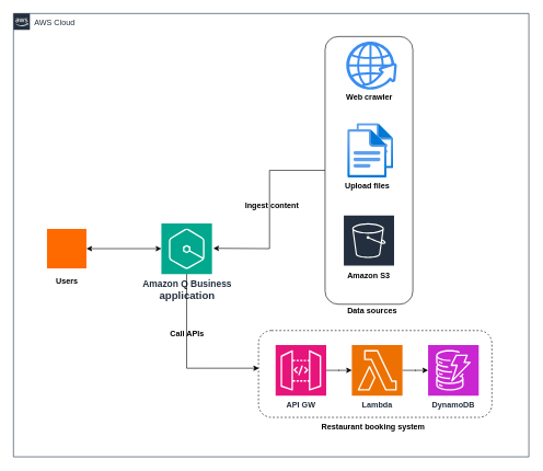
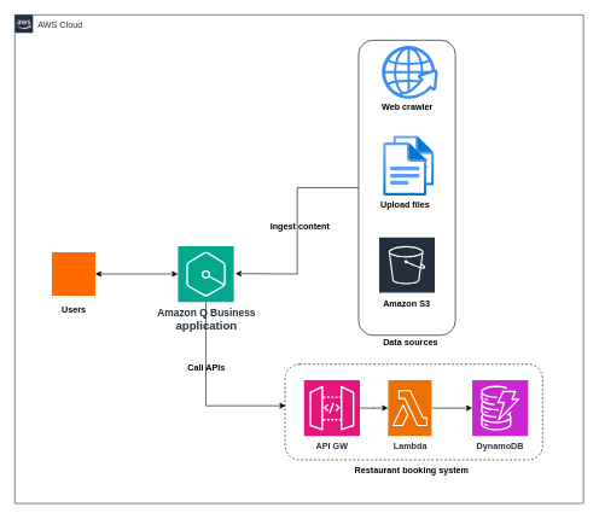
- <mxCell id="16" value="&lt;b&gt;Lambda&lt;/b&gt;" style="sketch=0;points=[[0,0,0],[0.25,0,0],[0.5,0,0],[0.75,0,0],[1,0,0],[0,1,0],[0.25,1,0],[0.5,1,0],[0.75,1,0],[1,1,0],[0,0.25,0],[0,0.5,0],[0,0.75,0],[1,0.25,0],[1,0.5,0],[1,0.75,0]];outlineConnect=0;fontColor=#232F3E;fillColor=#ED7100;strokeColor=#ffffff;dashed=0;verticalLabelPosition=bottom;verticalAlign=top;align=center;html=1;fontSize=12;fontStyle=0;aspect=fixed;shape=mxgraph.aws4.resourceIcon;resIcon=mxgraph.aws4.lambda;" vertex="1" parent="1"><mxGeometry x="534.75" y="524" width="77" height="77" as="geometry" /></mxCell>
+ <mxCell id="16" value="&lt;b&gt;Lambda&lt;/b&gt;" style="sketch=0;points=[[0,0,0],[0.25,0,0],[0.5,0,0],[0.75,0,0],[1,0,0],[0,1,0],[0.25,1,0],[0.5,1,0],[0.75,1,0],[1,1,0],[0,0.25,0],[0,0.5,0],[0,0.75,0],[1,0.25,0],[1,0.5,0],[1,0.75,0]];outlineConnect=0;fontColor=#232F3E;fillColor=#ED7100;strokeColor=#ffffff;dashed=0;verticalLabelPosition=bottom;verticalAlign=top;align=center;html=1;fontSize=12;fontStyle=0;aspect=fixed;shape=mxgraph.aws4.resourceIcon;resIcon=mxgraph.aws4.lambda;" vertex="1" parent="1"><mxGeometry x="534.75" y="524" width="60" height="77" as="geometry" /></mxCell>
